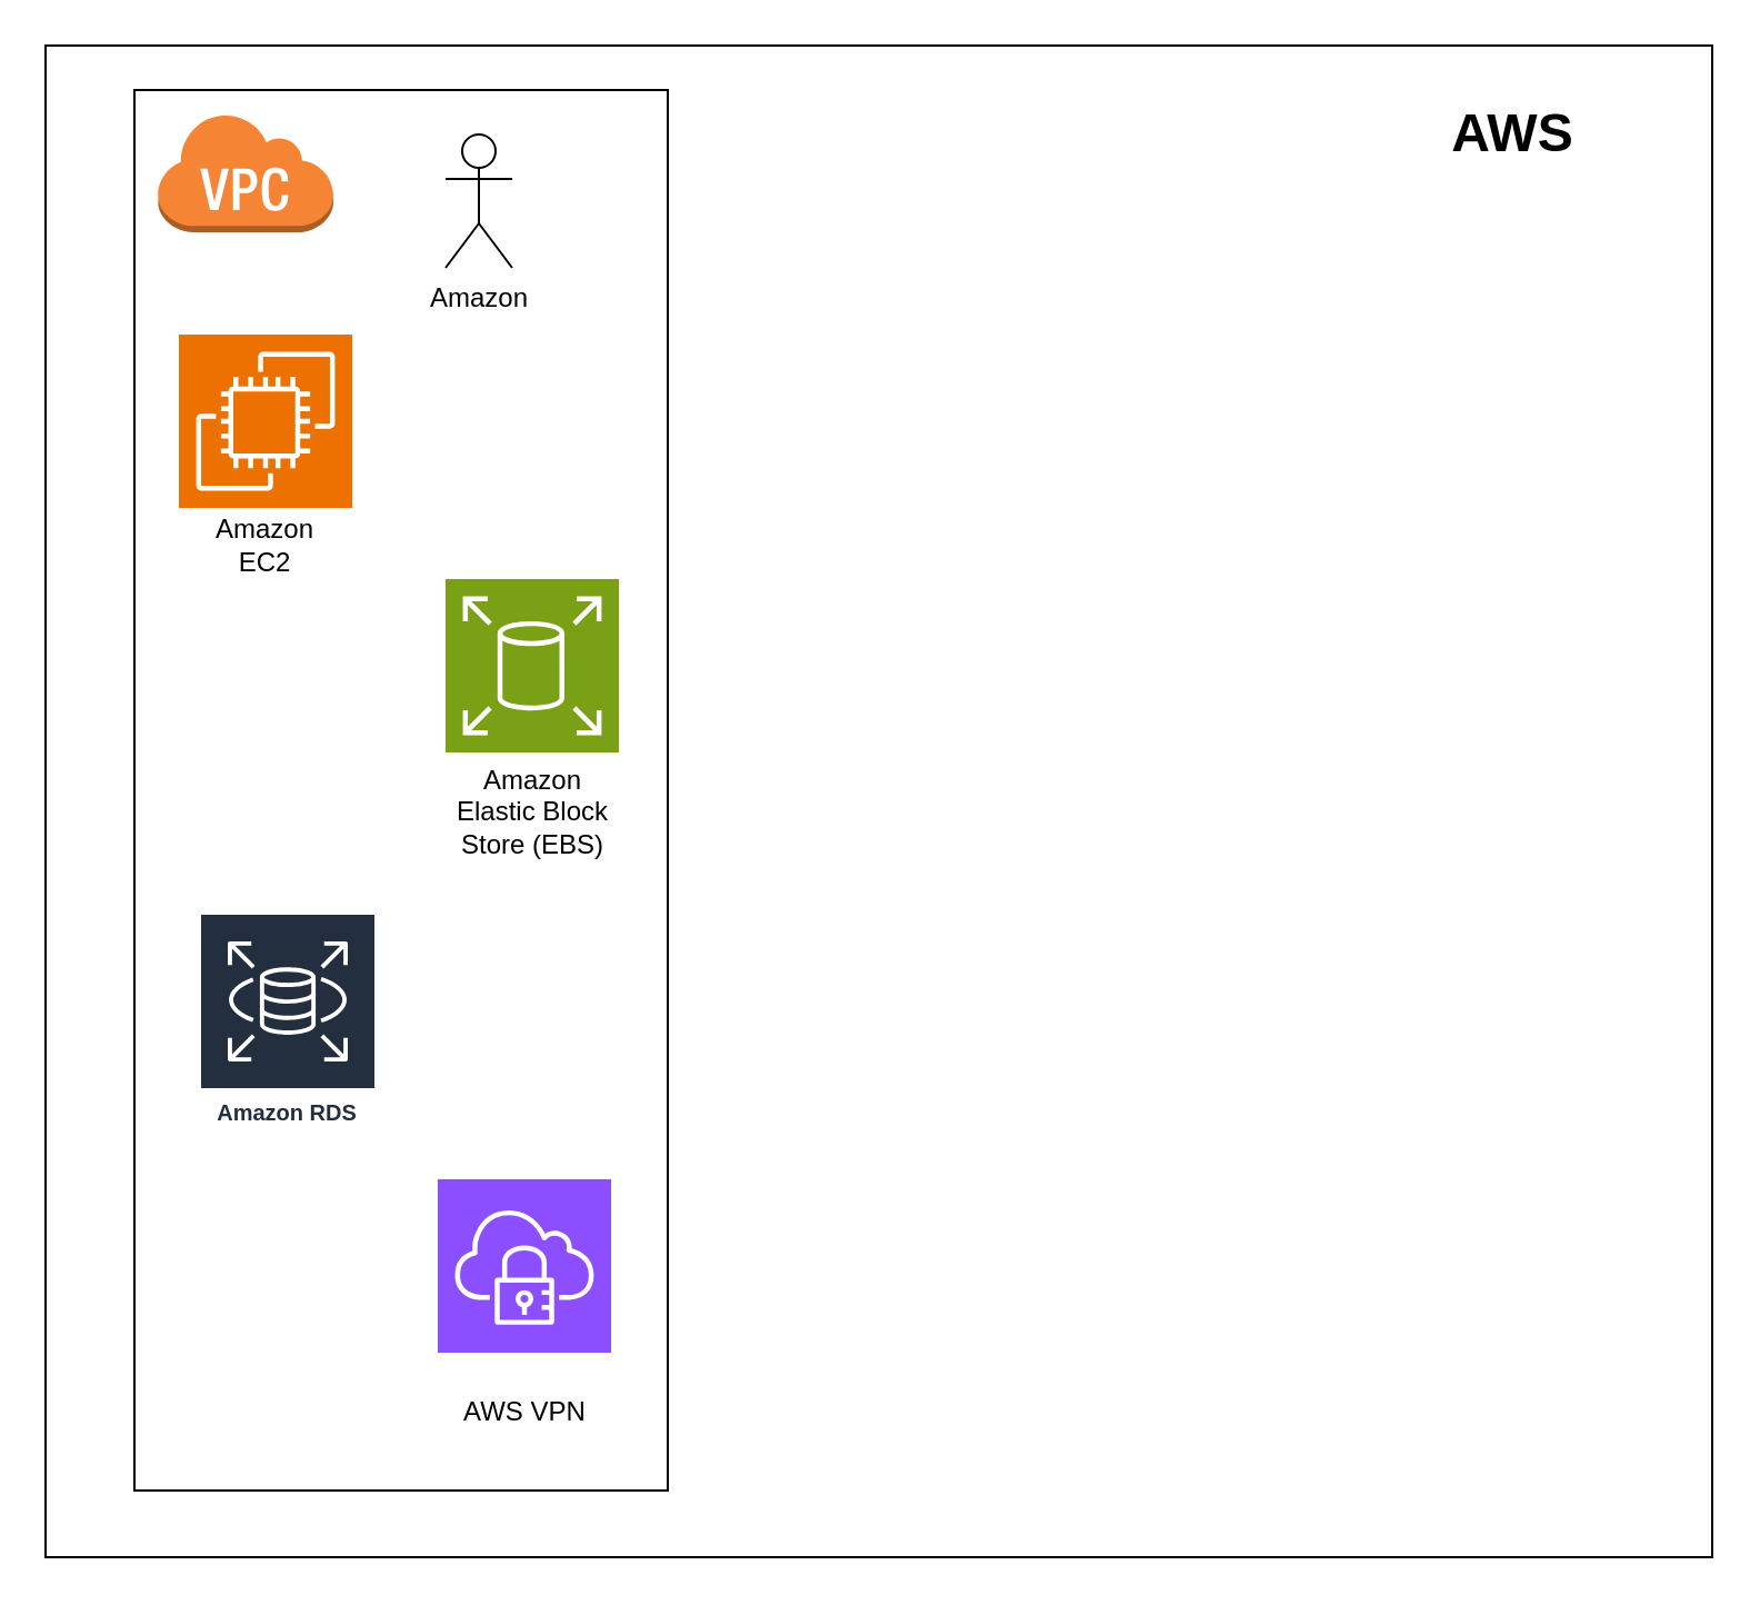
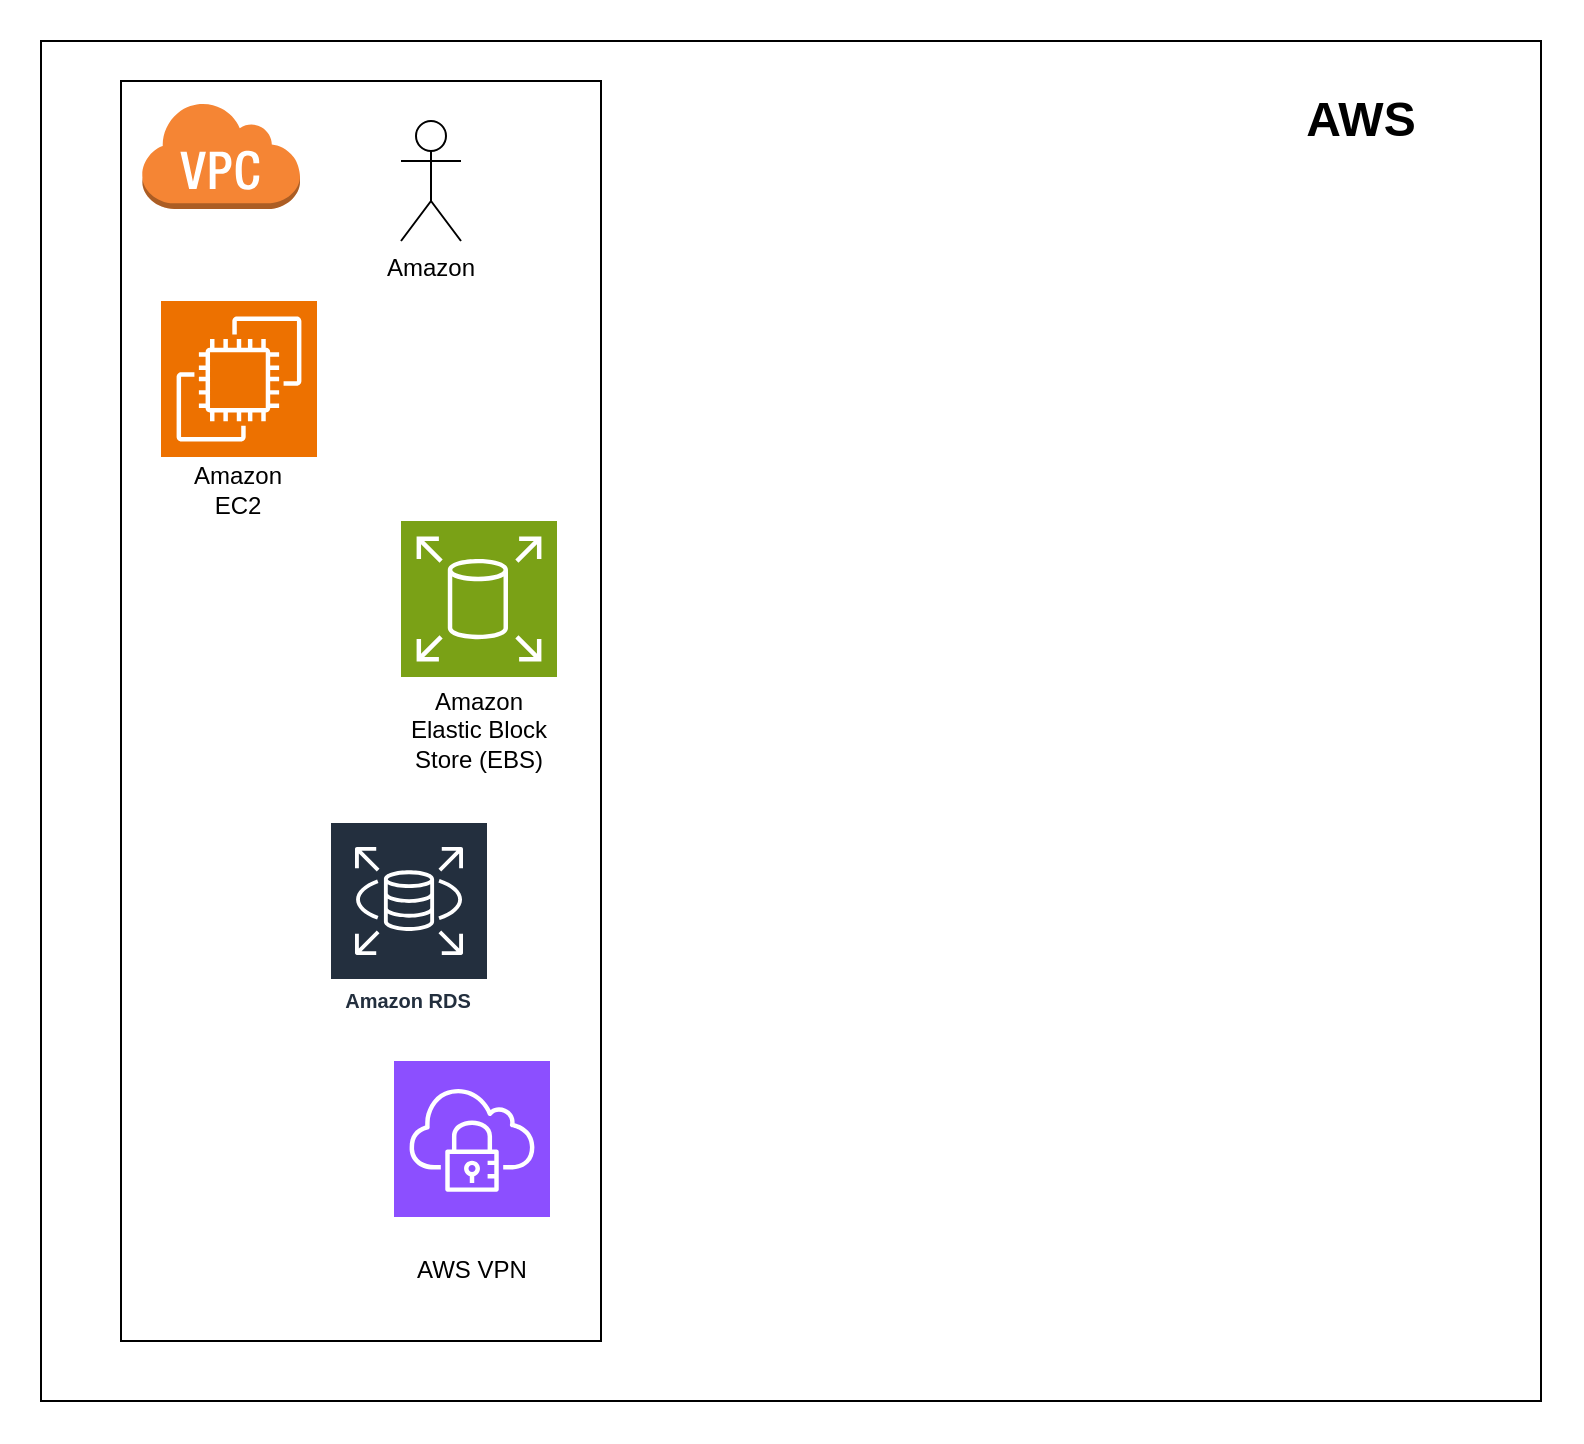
- <mxCell id="7" value="Amazon RDS" style="sketch=0;outlineConnect=0;fontColor=#232F3E;gradientColor=none;strokeColor=#ffffff;fillColor=#232F3E;dashed=0;verticalLabelPosition=middle;verticalAlign=bottom;align=center;html=1;whiteSpace=wrap;fontSize=10;fontStyle=1;spacing=3;shape=mxgraph.aws4.productIcon;prIcon=mxgraph.aws4.rds;" vertex="1" parent="1"><mxGeometry x="89" y="410" width="80" height="100" as="geometry" /></mxCell>
+ <mxCell id="7" value="Amazon RDS" style="sketch=0;outlineConnect=0;fontColor=#232F3E;gradientColor=none;strokeColor=#ffffff;fillColor=#232F3E;dashed=0;verticalLabelPosition=middle;verticalAlign=bottom;align=center;html=1;whiteSpace=wrap;fontSize=10;fontStyle=1;spacing=3;shape=mxgraph.aws4.productIcon;prIcon=mxgraph.aws4.rds;" vertex="1" parent="1"><mxGeometry x="164" y="410" width="80" height="100" as="geometry" /></mxCell>
